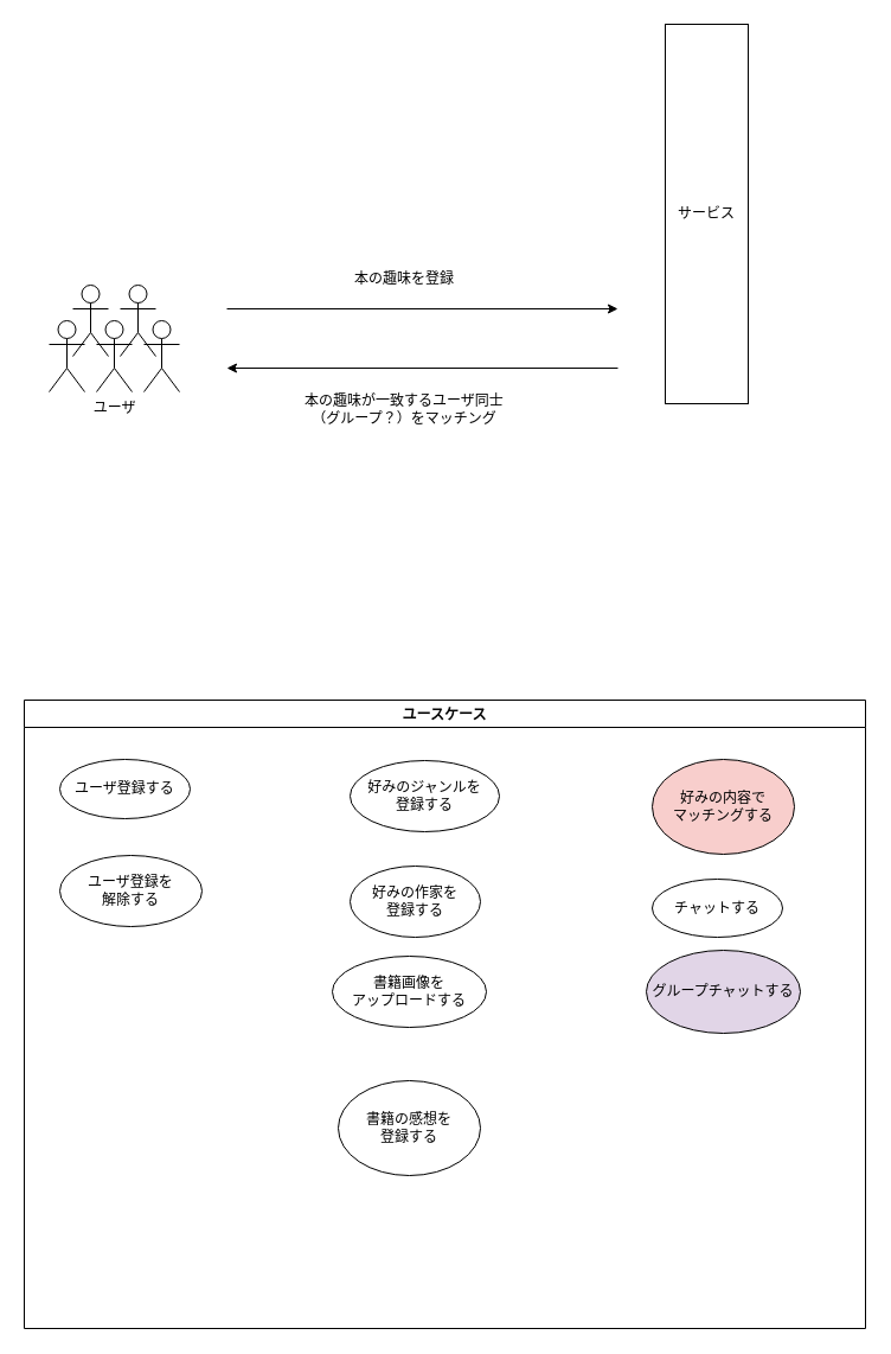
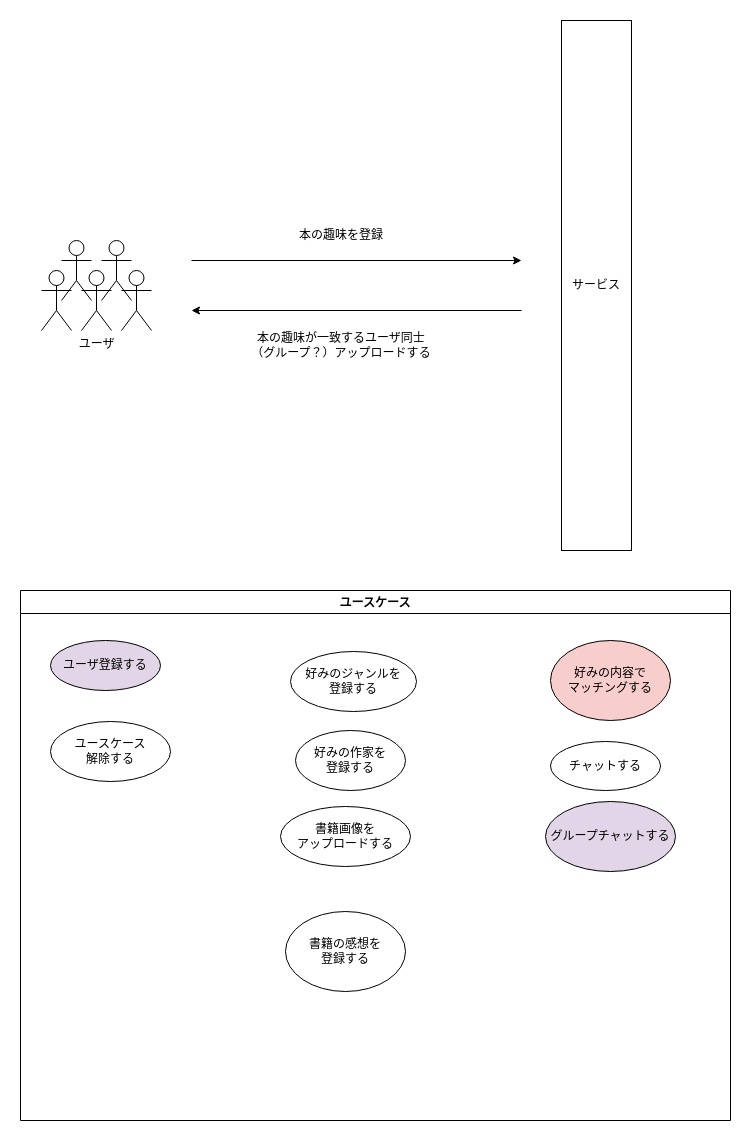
- <mxCell id="2" value="サービス" style="rounded=0;whiteSpace=wrap;html=1;" parent="1" vertex="1"><mxGeometry x="561" y="20" width="70" height="320" as="geometry" /></mxCell>
+ <mxCell id="2" value="サービス" style="rounded=0;whiteSpace=wrap;html=1;" parent="1" vertex="1"><mxGeometry x="561" y="20" width="70" height="530" as="geometry" /></mxCell>
- <mxCell id="13" value="本の趣味が一致するユーザ同士（グループ？）をマッチング" style="text;html=1;strokeColor=none;fillColor=none;align=center;verticalAlign=middle;whiteSpace=wrap;rounded=0;" parent="1" vertex="1"><mxGeometry x="246" y="320" width="190" height="50" as="geometry" /></mxCell>
+ <mxCell id="13" value="本の趣味が一致するユーザ同士（グループ？）アップロードする" style="text;html=1;strokeColor=none;fillColor=none;align=center;verticalAlign=middle;whiteSpace=wrap;rounded=0;" parent="1" vertex="1"><mxGeometry x="246" y="320" width="190" height="50" as="geometry" /></mxCell>
- <mxCell id="15" value="ユーザ登録する" style="ellipse;whiteSpace=wrap;html=1;" vertex="1" parent="14"><mxGeometry x="30" y="50" width="110" height="50" as="geometry" /></mxCell>
+ <mxCell id="15" value="ユーザ登録する" style="ellipse;whiteSpace=wrap;html=1;fillColor=#e1d5e7;" vertex="1" parent="14"><mxGeometry x="30" y="50" width="110" height="50" as="geometry" /></mxCell>
- <mxCell id="18" value="好みのジャンルを&lt;br&gt;登録する" style="ellipse;whiteSpace=wrap;html=1;" vertex="1" parent="14"><mxGeometry x="275" y="51" width="126" height="60" as="geometry" /></mxCell>
+ <mxCell id="18" value="好みのジャンルを&lt;br&gt;登録する" style="ellipse;whiteSpace=wrap;html=1;" vertex="1" parent="14"><mxGeometry x="270" y="61" width="126" height="60" as="geometry" /></mxCell>
- <mxCell id="16" value="ユーザ登録を&lt;br&gt;解除する" style="ellipse;whiteSpace=wrap;html=1;" vertex="1" parent="14"><mxGeometry x="30" y="131" width="120" height="60" as="geometry" /></mxCell>
+ <mxCell id="16" value="ユースケース&lt;br&gt;解除する" style="ellipse;whiteSpace=wrap;html=1;" vertex="1" parent="14"><mxGeometry x="30" y="131" width="120" height="60" as="geometry" /></mxCell>
